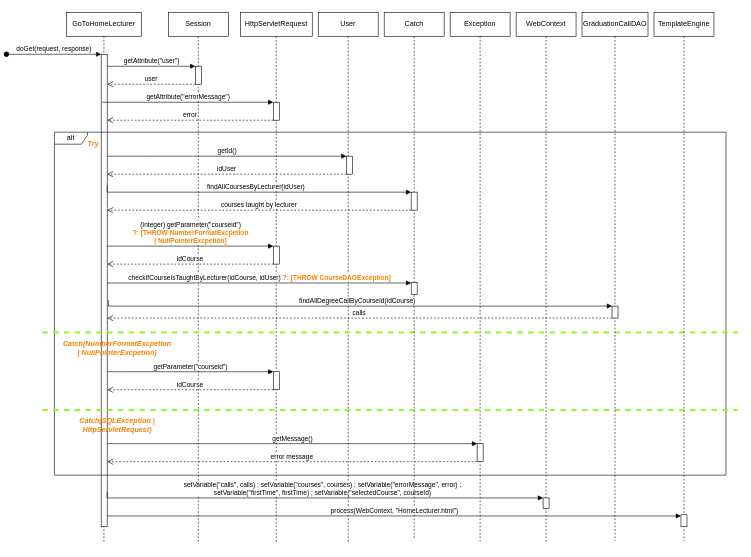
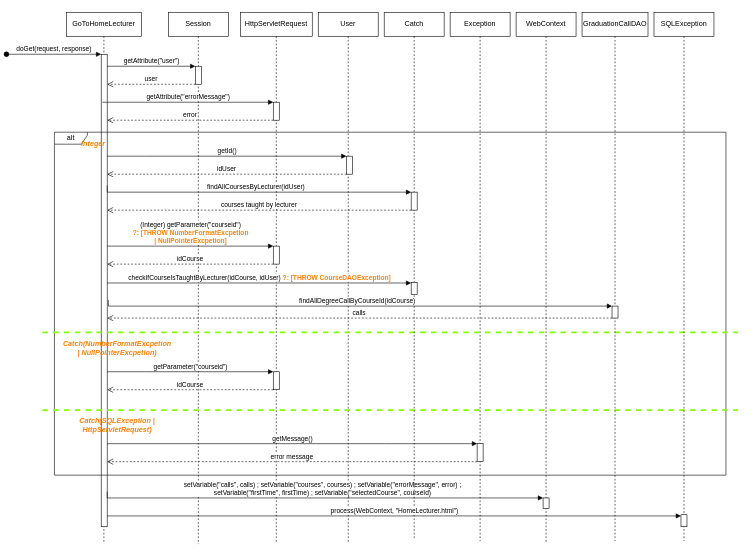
- <mxCell id="47" value="TemplateEngine" style="shape=umlLifeline;perimeter=lifelinePerimeter;whiteSpace=wrap;html=1;container=0;dropTarget=0;collapsible=0;recursiveResize=0;outlineConnect=0;portConstraint=eastwest;newEdgeStyle={&quot;edgeStyle&quot;:&quot;elbowEdgeStyle&quot;,&quot;elbow&quot;:&quot;vertical&quot;,&quot;curved&quot;:0,&quot;rounded&quot;:0};" parent="1" vertex="1"><mxGeometry x="1040" y="20" width="100" height="882" as="geometry" /></mxCell>
+ <mxCell id="47" value="SQLException" style="shape=umlLifeline;perimeter=lifelinePerimeter;whiteSpace=wrap;html=1;container=0;dropTarget=0;collapsible=0;recursiveResize=0;outlineConnect=0;portConstraint=eastwest;newEdgeStyle={&quot;edgeStyle&quot;:&quot;elbowEdgeStyle&quot;,&quot;elbow&quot;:&quot;vertical&quot;,&quot;curved&quot;:0,&quot;rounded&quot;:0};" parent="1" vertex="1"><mxGeometry x="1040" y="20" width="100" height="882" as="geometry" /></mxCell>
- <mxCell id="13" value="Try" style="text;html=1;align=center;verticalAlign=middle;whiteSpace=wrap;rounded=0;fontStyle=3;fontColor=#FF8000;" parent="1" vertex="1"><mxGeometry x="30" y="230" width="150" height="20" as="geometry" /></mxCell>
+ <mxCell id="13" value="Integer" style="text;html=1;align=center;verticalAlign=middle;whiteSpace=wrap;rounded=0;fontStyle=3;fontColor=#FF8000;" parent="1" vertex="1"><mxGeometry x="30" y="230" width="150" height="20" as="geometry" /></mxCell>
